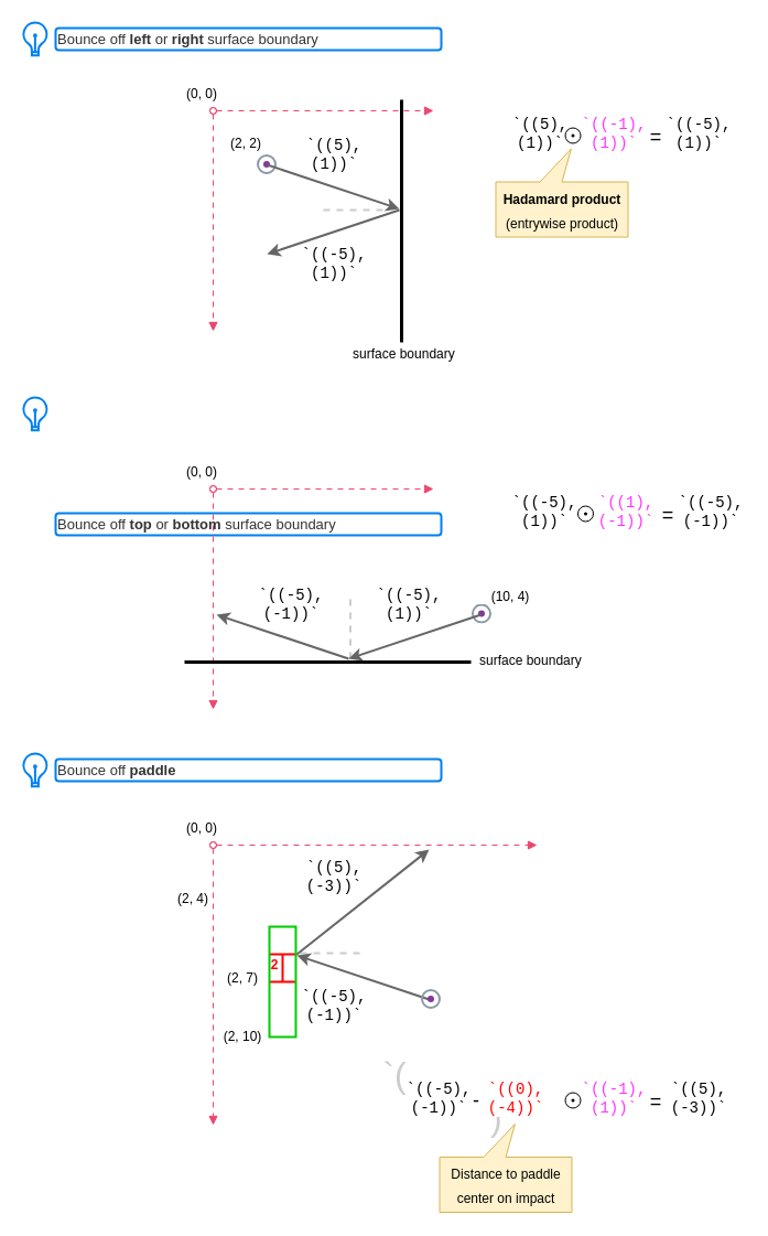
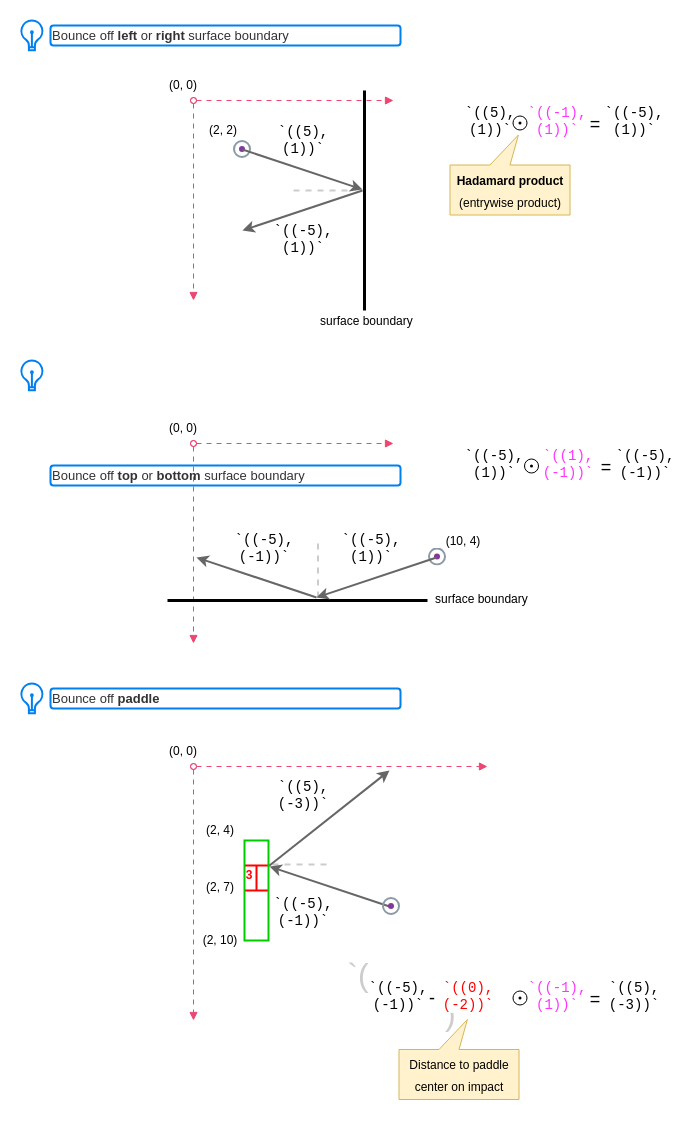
- <mxCell id="60" value="(2, 4)" style="text;html=1;strokeColor=none;fillColor=none;align=center;verticalAlign=middle;whiteSpace=wrap;rounded=0;" vertex="1" parent="1"><mxGeometry x="155" y="805" width="40" height="20" as="geometry" /></mxCell>
+ <mxCell id="60" value="(2, 4)" style="text;html=1;strokeColor=none;fillColor=none;align=center;verticalAlign=middle;whiteSpace=wrap;rounded=0;" vertex="1" parent="1"><mxGeometry x="200" y="820" width="40" height="20" as="geometry" /></mxCell>
- <mxCell id="62" value="2" style="text;html=1;strokeColor=none;fillColor=none;align=center;verticalAlign=middle;whiteSpace=wrap;rounded=0;fontColor=#FF0000;fontStyle=1" vertex="1" parent="1"><mxGeometry x="237" y="865" width="24" height="20" as="geometry" /></mxCell>
+ <mxCell id="62" value="3" style="text;html=1;strokeColor=none;fillColor=none;align=center;verticalAlign=middle;whiteSpace=wrap;rounded=0;fontColor=#FF0000;fontStyle=1" vertex="1" parent="1"><mxGeometry x="237" y="865" width="24" height="20" as="geometry" /></mxCell>
- <mxCell id="65" value="&lt;span style=&quot;font-family: &amp;quot;courier new&amp;quot; , &amp;quot;courier&amp;quot; , monospace ; font-size: 14px ; text-align: left ; background-color: rgb(255 , 255 , 255)&quot;&gt;`((0),(-4))`&lt;/span&gt;" style="text;html=1;strokeColor=none;fillColor=none;align=center;verticalAlign=middle;whiteSpace=wrap;rounded=0;fontFamily=Helvetica;fontSize=12;fontColor=#FF0000;" vertex="1" parent="1"><mxGeometry x="437.5" y="970" width="60" height="51" as="geometry" /></mxCell>
+ <mxCell id="65" value="&lt;span style=&quot;font-family: &amp;quot;courier new&amp;quot; , &amp;quot;courier&amp;quot; , monospace ; font-size: 14px ; text-align: left ; background-color: rgb(255 , 255 , 255)&quot;&gt;`((0),(-2))`&lt;/span&gt;" style="text;html=1;strokeColor=none;fillColor=none;align=center;verticalAlign=middle;whiteSpace=wrap;rounded=0;fontFamily=Helvetica;fontSize=12;fontColor=#FF0000;" vertex="1" parent="1"><mxGeometry x="437.5" y="970" width="60" height="51" as="geometry" /></mxCell>
